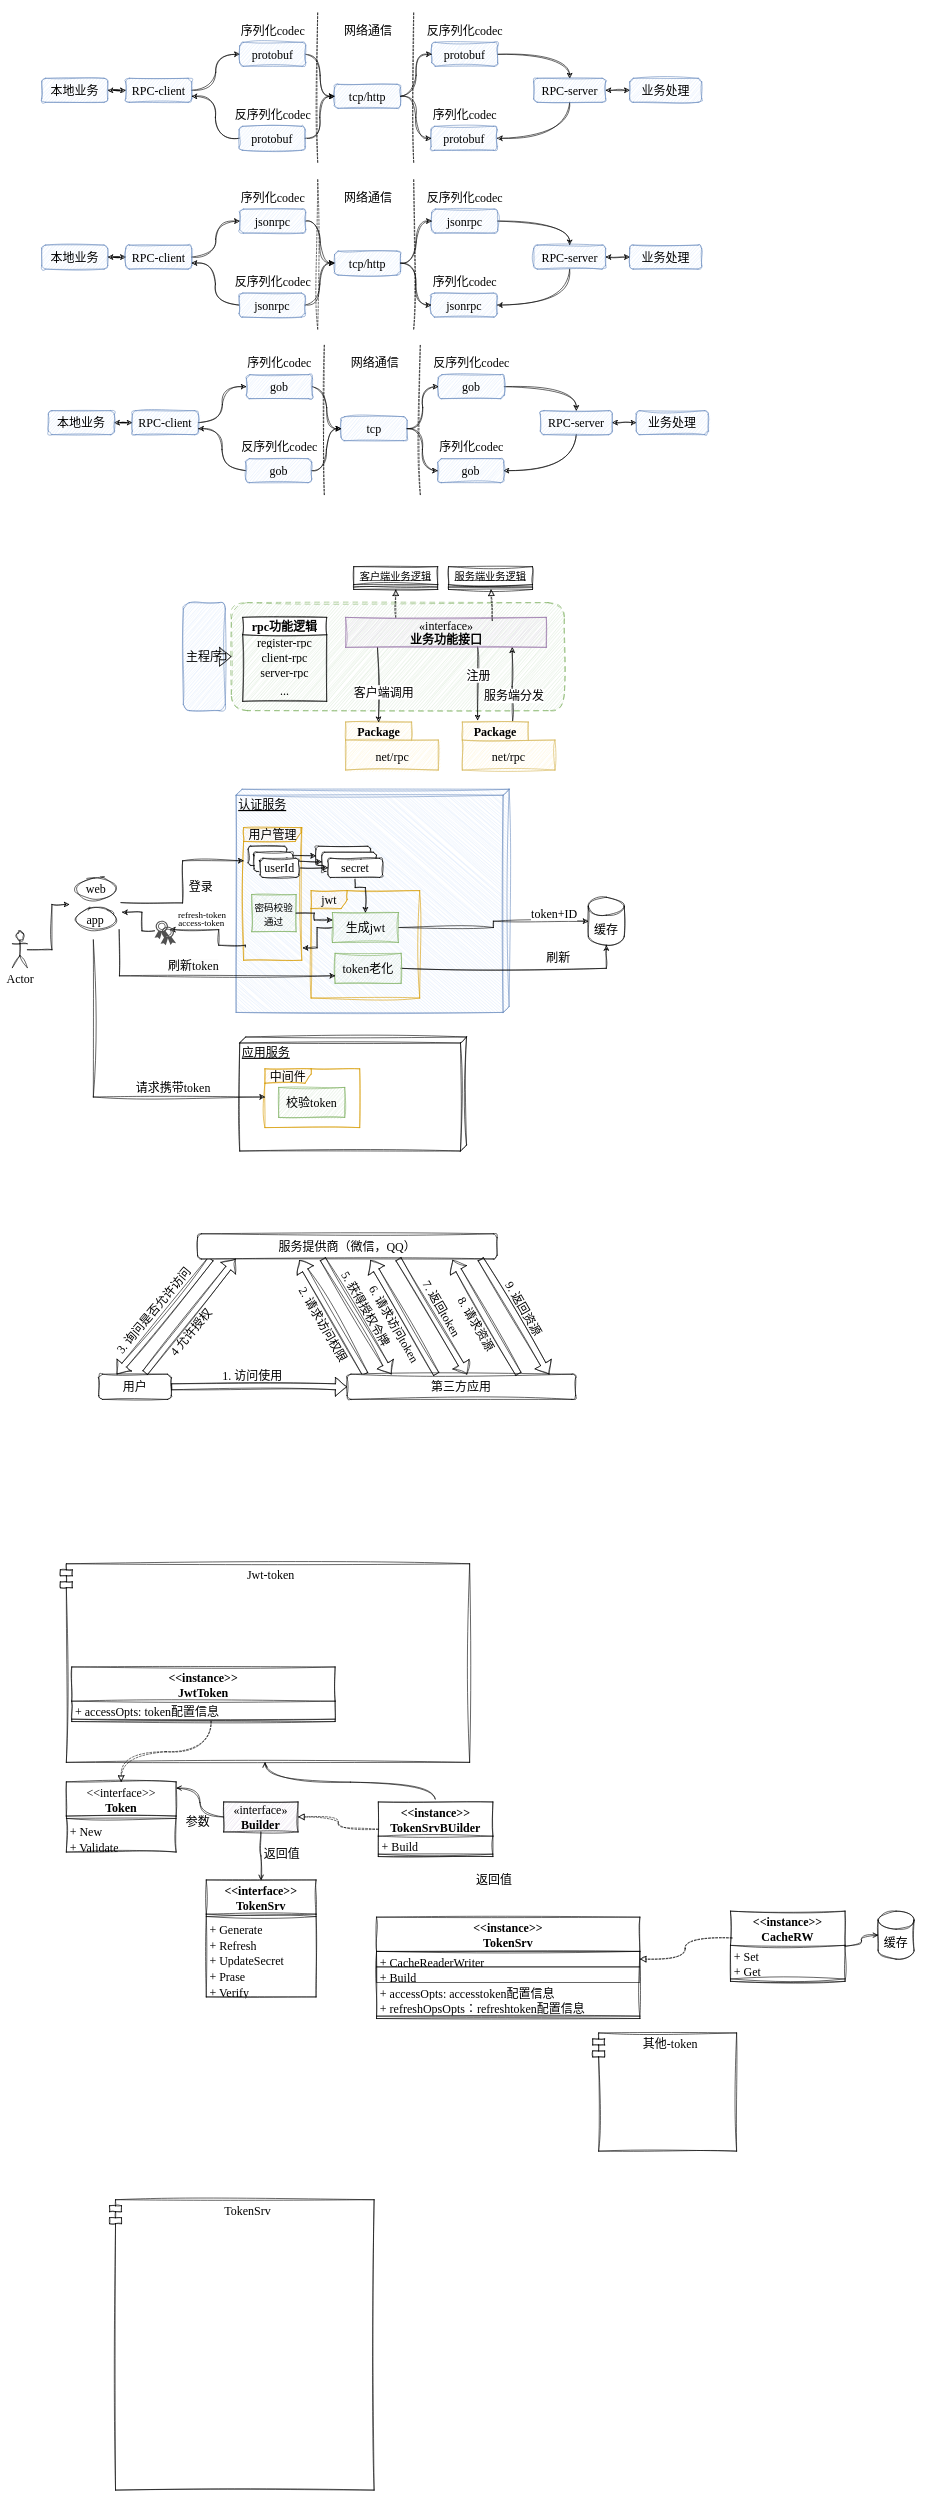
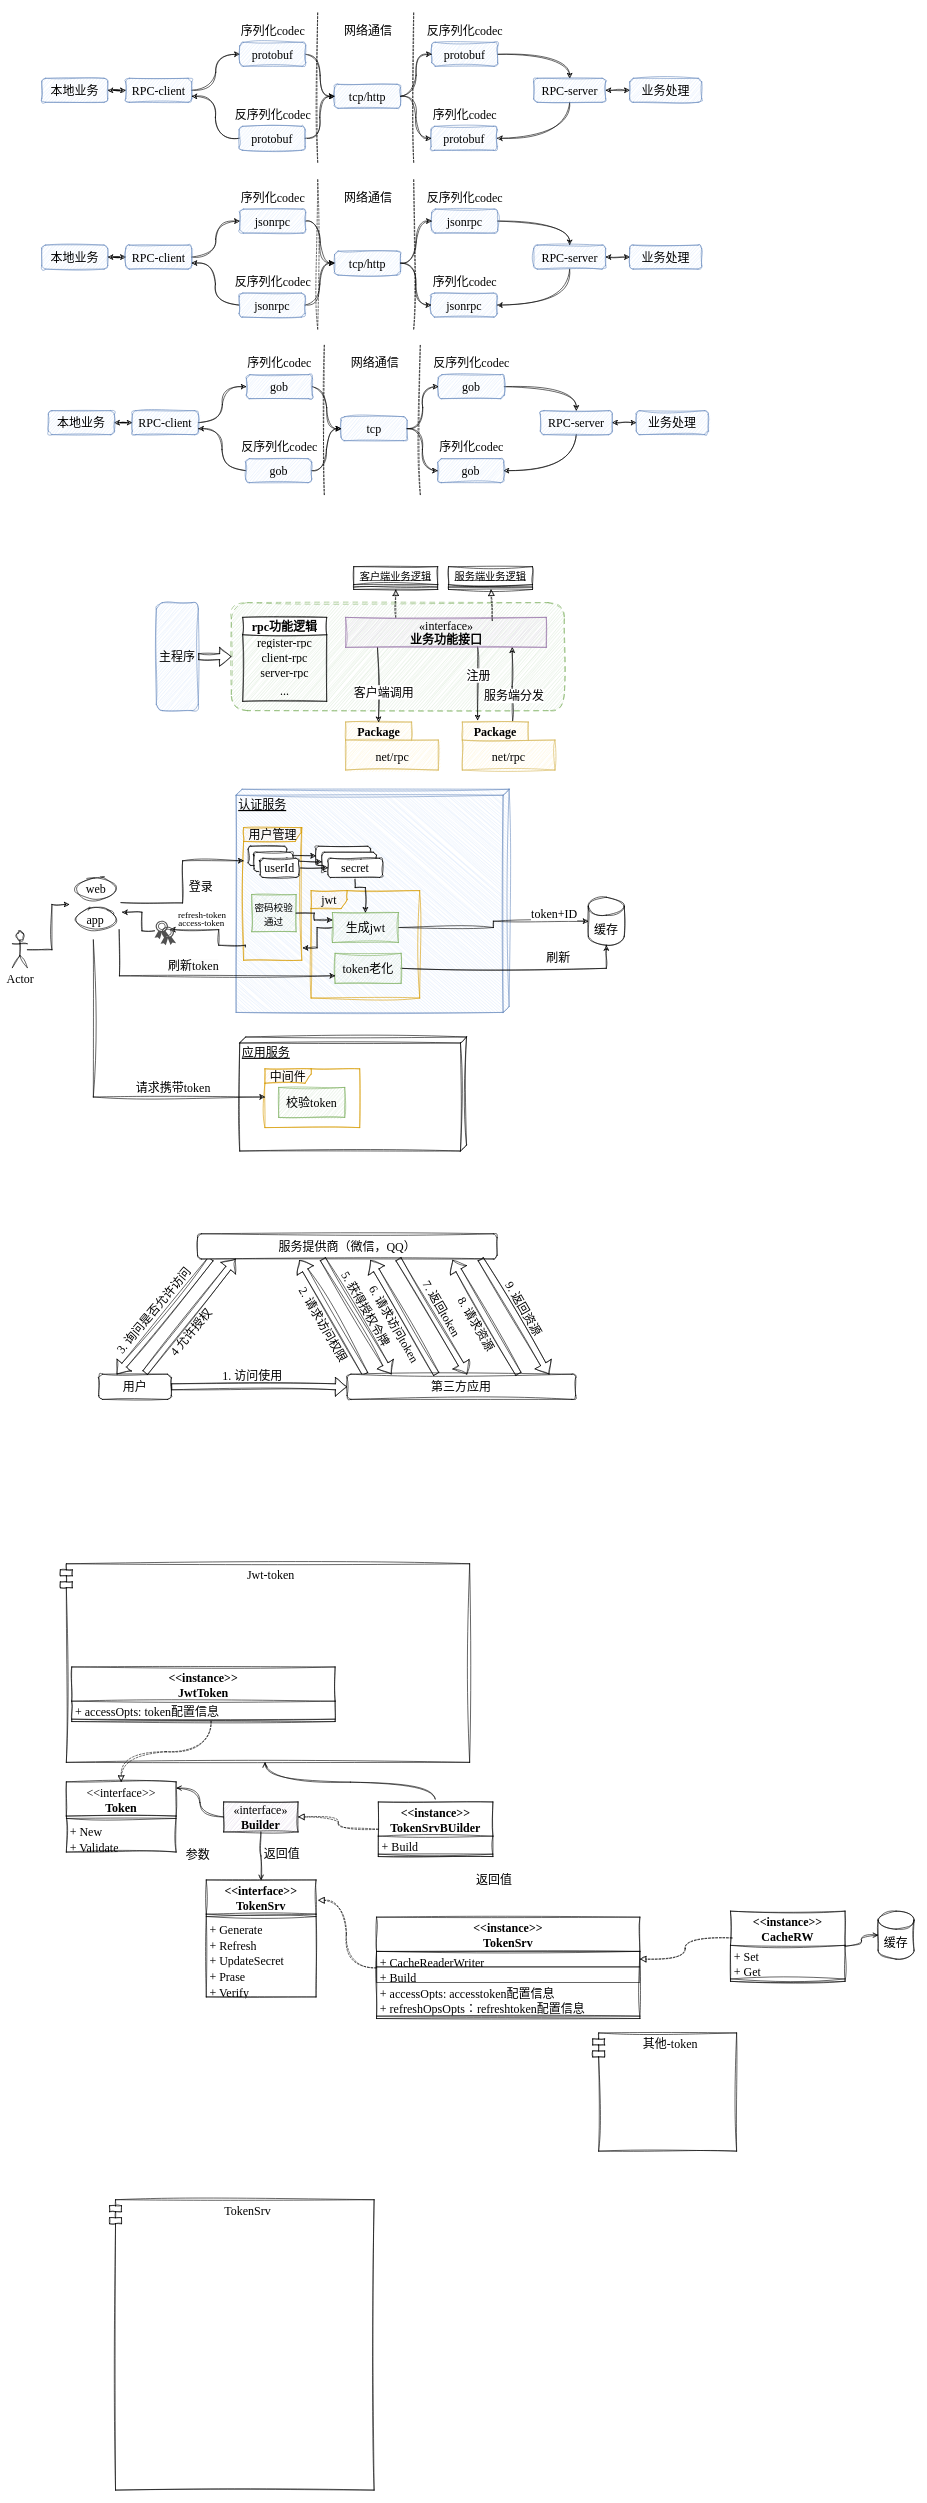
- <mxCell id="48" value="主程序" style="rounded=1;whiteSpace=wrap;html=1;sketch=1;hachureGap=4;jiggle=2;curveFitting=1;fontFamily=Architects Daughter;fontSource=https%3A%2F%2Ffonts.googleapis.com%2Fcss%3Ffamily%3DArchitects%2BDaughter;fontSize=20;fillColor=#dae8fc;strokeColor=#6c8ebf;" parent="1" vertex="1"><mxGeometry x="305" y="1004" width="70" height="180" as="geometry" /></mxCell>
+ <mxCell id="48" value="主程序" style="rounded=1;whiteSpace=wrap;html=1;sketch=1;hachureGap=4;jiggle=2;curveFitting=1;fontFamily=Architects Daughter;fontSource=https%3A%2F%2Ffonts.googleapis.com%2Fcss%3Ffamily%3DArchitects%2BDaughter;fontSize=20;fillColor=#dae8fc;strokeColor=#6c8ebf;" parent="1" vertex="1"><mxGeometry x="260" y="1004" width="70" height="180" as="geometry" /></mxCell>
- <mxCell id="190" value="参数" style="text;html=1;align=center;verticalAlign=middle;resizable=0;points=[];autosize=1;strokeColor=none;fillColor=none;fontSize=20;fontFamily=Architects Daughter;" parent="1" vertex="1"><mxGeometry x="300" y="3017" width="58" height="36" as="geometry" /></mxCell>
+ <mxCell id="190" value="参数" style="text;html=1;align=center;verticalAlign=middle;resizable=0;points=[];autosize=1;strokeColor=none;fillColor=none;fontSize=20;fontFamily=Architects Daughter;" parent="1" vertex="1"><mxGeometry x="300" y="3072" width="58" height="36" as="geometry" /></mxCell>
+ <mxCell id="189" value="" style="endArrow=block;startArrow=none;endFill=0;startFill=0;endSize=8;html=1;verticalAlign=bottom;dashed=1;labelBackgroundColor=none;rounded=0;sketch=1;hachureGap=4;jiggle=2;curveFitting=1;fontFamily=Architects Daughter;fontSource=https%3A%2F%2Ffonts.googleapis.com%2Fcss%3Ffamily%3DArchitects%2BDaughter;fontSize=16;entryX=1.02;entryY=0.174;entryDx=0;entryDy=0;exitX=0;exitY=0.5;exitDx=0;exitDy=0;edgeStyle=orthogonalEdgeStyle;entryPerimeter=0;curved=1;" parent="1" source="183" target="170" edge="1"><mxGeometry width="160" relative="1" as="geometry"><mxPoint x="967.25" y="3032" as="sourcePoint" /><mxPoint x="506.25" y="3038" as="targetPoint" /></mxGeometry></mxCell>
